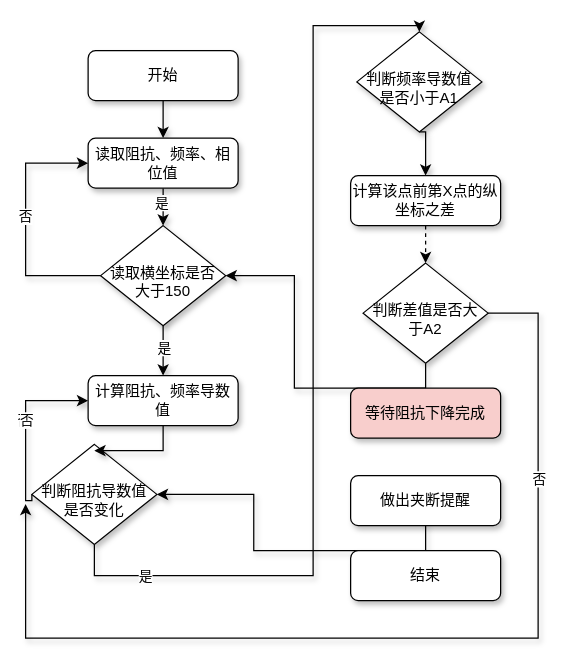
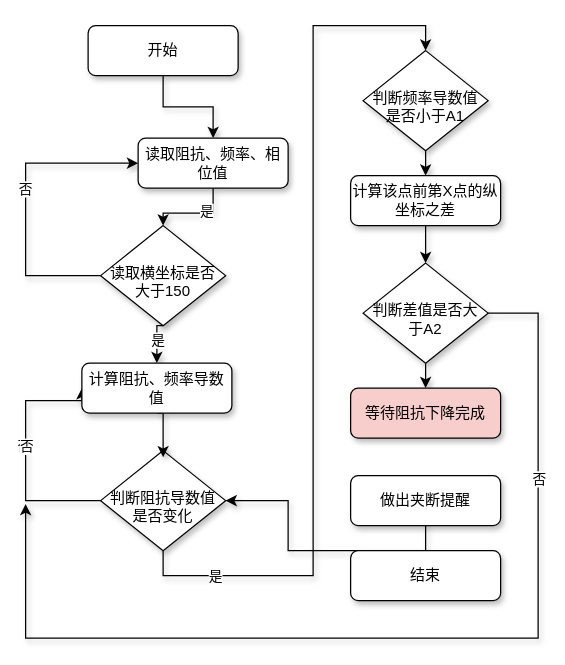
- <mxCell id="4" value="开始" style="rounded=1;whiteSpace=wrap;html=1;fontSize=12;glass=0;strokeWidth=1;shadow=1;" parent="1" vertex="1"><mxGeometry x="70" y="40" width="120" height="40" as="geometry" /></mxCell>
+ <mxCell id="4" value="开始" style="rounded=1;whiteSpace=wrap;html=1;fontSize=12;glass=0;strokeWidth=1;shadow=1;" parent="1" vertex="1"><mxGeometry x="70" y="20" width="120" height="40" as="geometry" /></mxCell>
- <mxCell id="22" value="&lt;br&gt;判断频率导数值是否小于A1" style="rhombus;whiteSpace=wrap;html=1;shadow=1;fontFamily=Helvetica;fontSize=12;align=center;strokeWidth=1;spacing=6;spacingTop=-4;" vertex="1" parent="1"><mxGeometry x="285" y="25" width="100" height="80" as="geometry" /></mxCell>
+ <mxCell id="22" value="&lt;br&gt;判断频率导数值是否小于A1" style="rhombus;whiteSpace=wrap;html=1;shadow=1;fontFamily=Helvetica;fontSize=12;align=center;strokeWidth=1;spacing=6;spacingTop=-4;" vertex="1" parent="1"><mxGeometry x="290" y="40" width="100" height="80" as="geometry" /></mxCell>
- <mxCell id="18" value="读取阻抗、频率、相位值" style="rounded=1;whiteSpace=wrap;html=1;fontSize=12;glass=0;strokeWidth=1;shadow=1;" vertex="1" parent="1"><mxGeometry x="70" y="110" width="120" height="40" as="geometry" /></mxCell>
+ <mxCell id="18" value="读取阻抗、频率、相位值" style="rounded=1;whiteSpace=wrap;html=1;fontSize=12;glass=0;strokeWidth=1;shadow=1;" vertex="1" parent="1"><mxGeometry x="110" y="110" width="120" height="40" as="geometry" /></mxCell>
- <mxCell id="23" style="edgeStyle=orthogonalEdgeStyle;rounded=0;orthogonalLoop=1;jettySize=auto;html=1;exitX=0.5;exitY=1;exitDx=0;exitDy=0;entryX=0.5;entryY=0;entryDx=0;entryDy=0;shadow=1;dashed=1;" edge="1" parent="1" source="24" target="28"><mxGeometry relative="1" as="geometry" /></mxCell>
+ <mxCell id="23" style="edgeStyle=orthogonalEdgeStyle;rounded=0;orthogonalLoop=1;jettySize=auto;html=1;exitX=0.5;exitY=1;exitDx=0;exitDy=0;entryX=0.5;entryY=0;entryDx=0;entryDy=0;shadow=1;" edge="1" parent="1" source="24" target="28"><mxGeometry relative="1" as="geometry" /></mxCell>
- <mxCell id="25" style="edgeStyle=orthogonalEdgeStyle;rounded=0;orthogonalLoop=1;jettySize=auto;html=1;exitX=0.5;exitY=1;exitDx=0;exitDy=0;shadow=1;" edge="1" parent="1" source="28" target="9"><mxGeometry relative="1" as="geometry" /></mxCell>
+ <mxCell id="25" style="edgeStyle=orthogonalEdgeStyle;rounded=0;orthogonalLoop=1;jettySize=auto;html=1;exitX=0.5;exitY=1;exitDx=0;exitDy=0;entryX=0.5;entryY=0;entryDx=0;entryDy=0;shadow=1;" edge="1" parent="1" source="28" target="30"><mxGeometry relative="1" as="geometry" /></mxCell>
- <mxCell id="20" value="计算阻抗、频率导数值" style="rounded=1;whiteSpace=wrap;html=1;fontSize=12;glass=0;strokeWidth=1;shadow=1;" vertex="1" parent="1"><mxGeometry x="70" y="300" width="120" height="40" as="geometry" /></mxCell>
+ <mxCell id="20" value="计算阻抗、频率导数值" style="rounded=1;whiteSpace=wrap;html=1;fontSize=12;glass=0;strokeWidth=1;shadow=1;" vertex="1" parent="1"><mxGeometry x="65" y="290" width="120" height="40" as="geometry" /></mxCell>
- <mxCell id="15" value="&lt;br&gt;判断阻抗导数值是否变化" style="rhombus;whiteSpace=wrap;html=1;shadow=1;fontFamily=Helvetica;fontSize=12;align=center;strokeWidth=1;spacing=6;spacingTop=-4;" parent="1" vertex="1"><mxGeometry x="25" y="355" width="100" height="80" as="geometry" /></mxCell>
+ <mxCell id="15" value="&lt;br&gt;判断阻抗导数值是否变化" style="rhombus;whiteSpace=wrap;html=1;shadow=1;fontFamily=Helvetica;fontSize=12;align=center;strokeWidth=1;spacing=6;spacingTop=-4;" parent="1" vertex="1"><mxGeometry x="80" y="360" width="100" height="80" as="geometry" /></mxCell>
